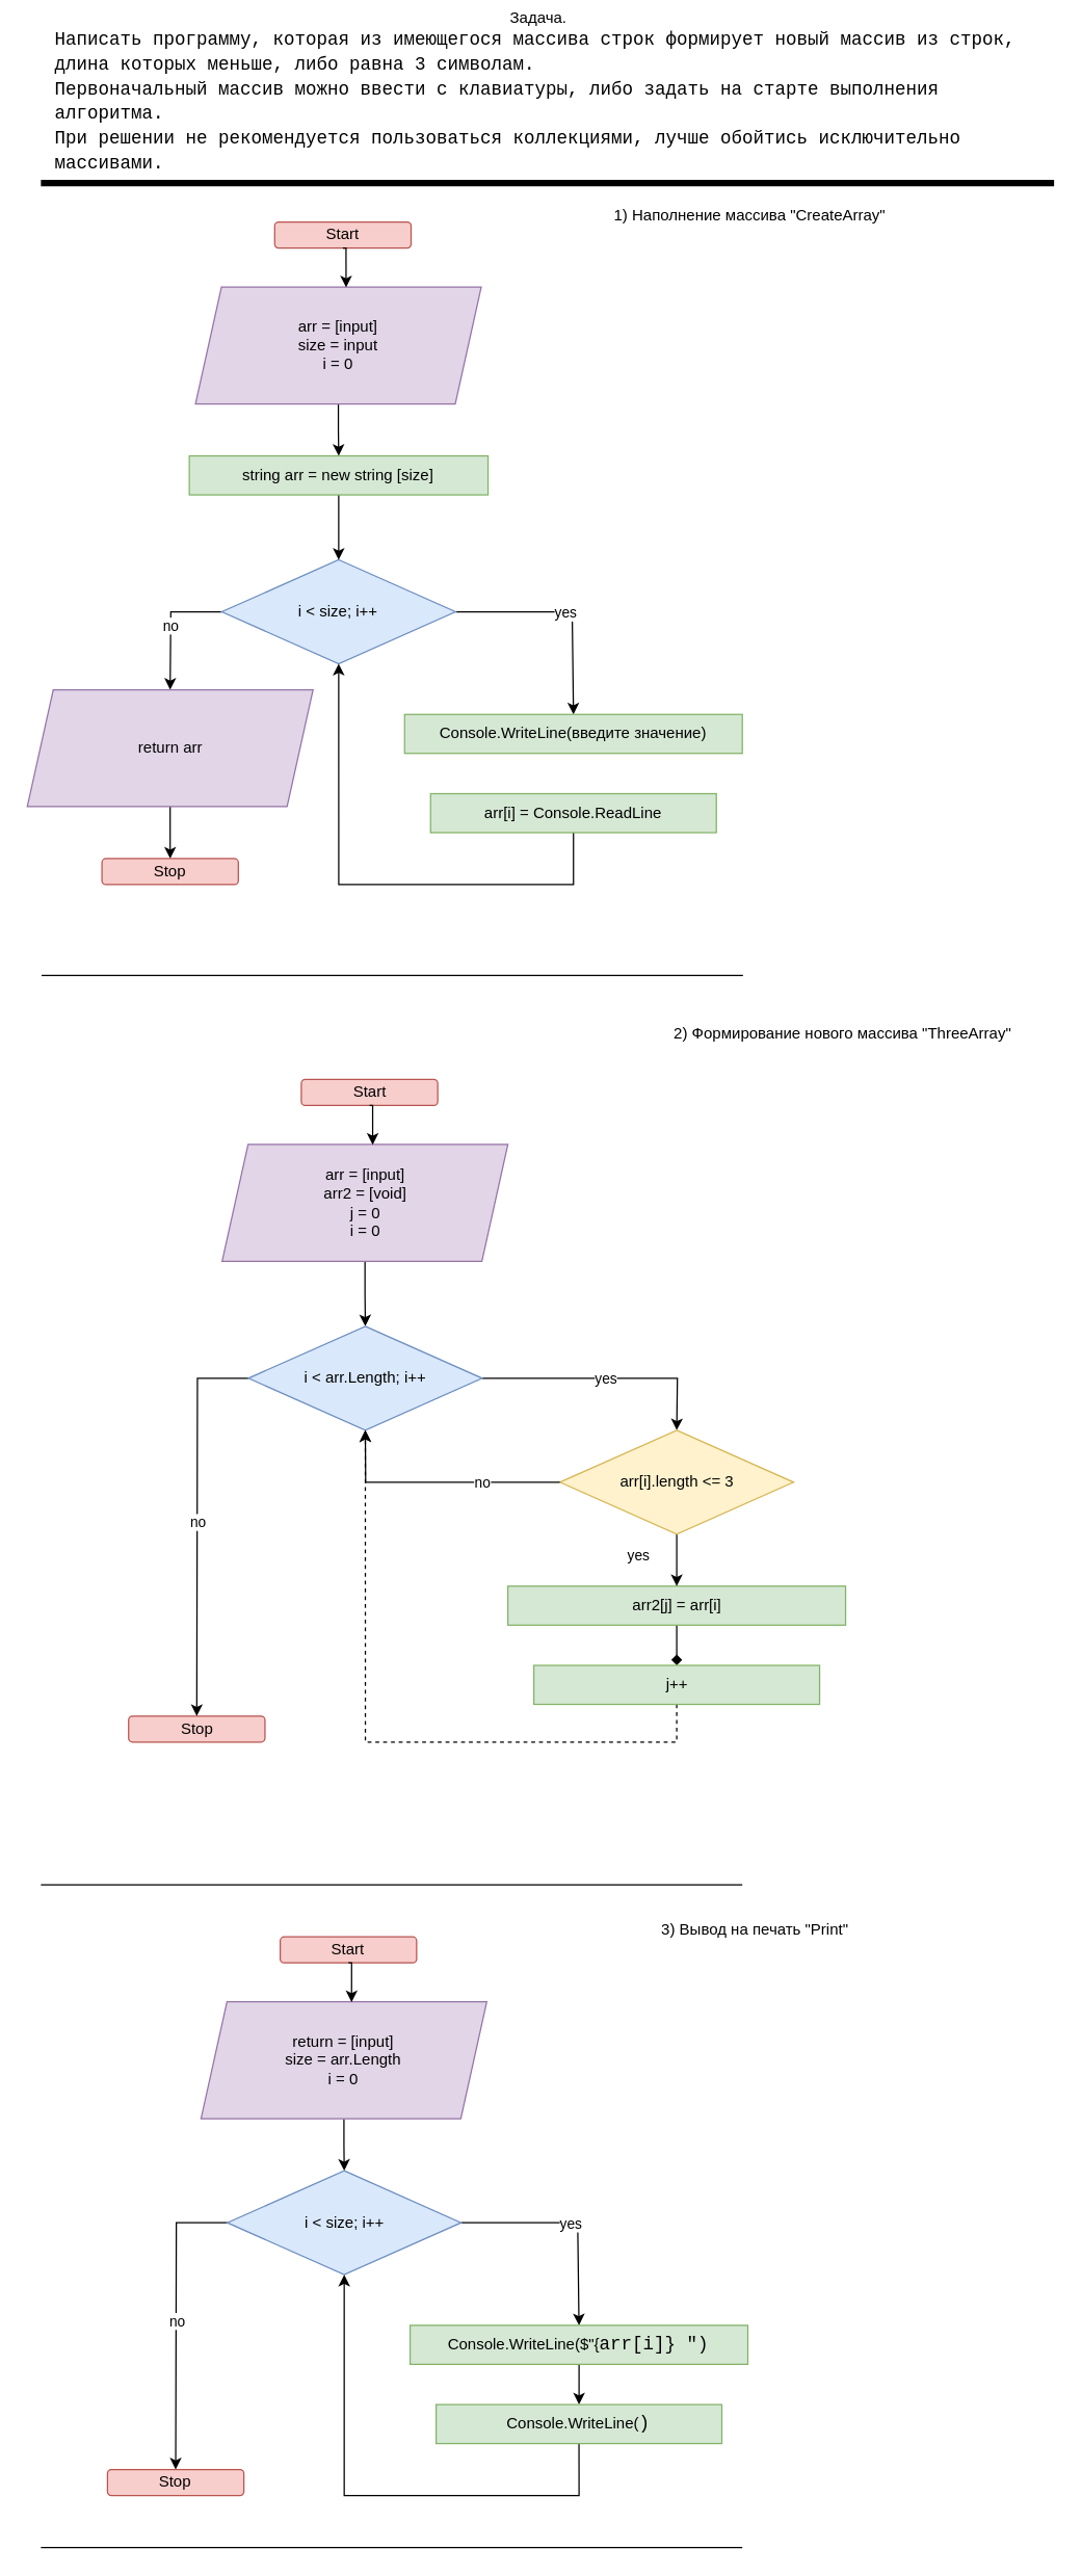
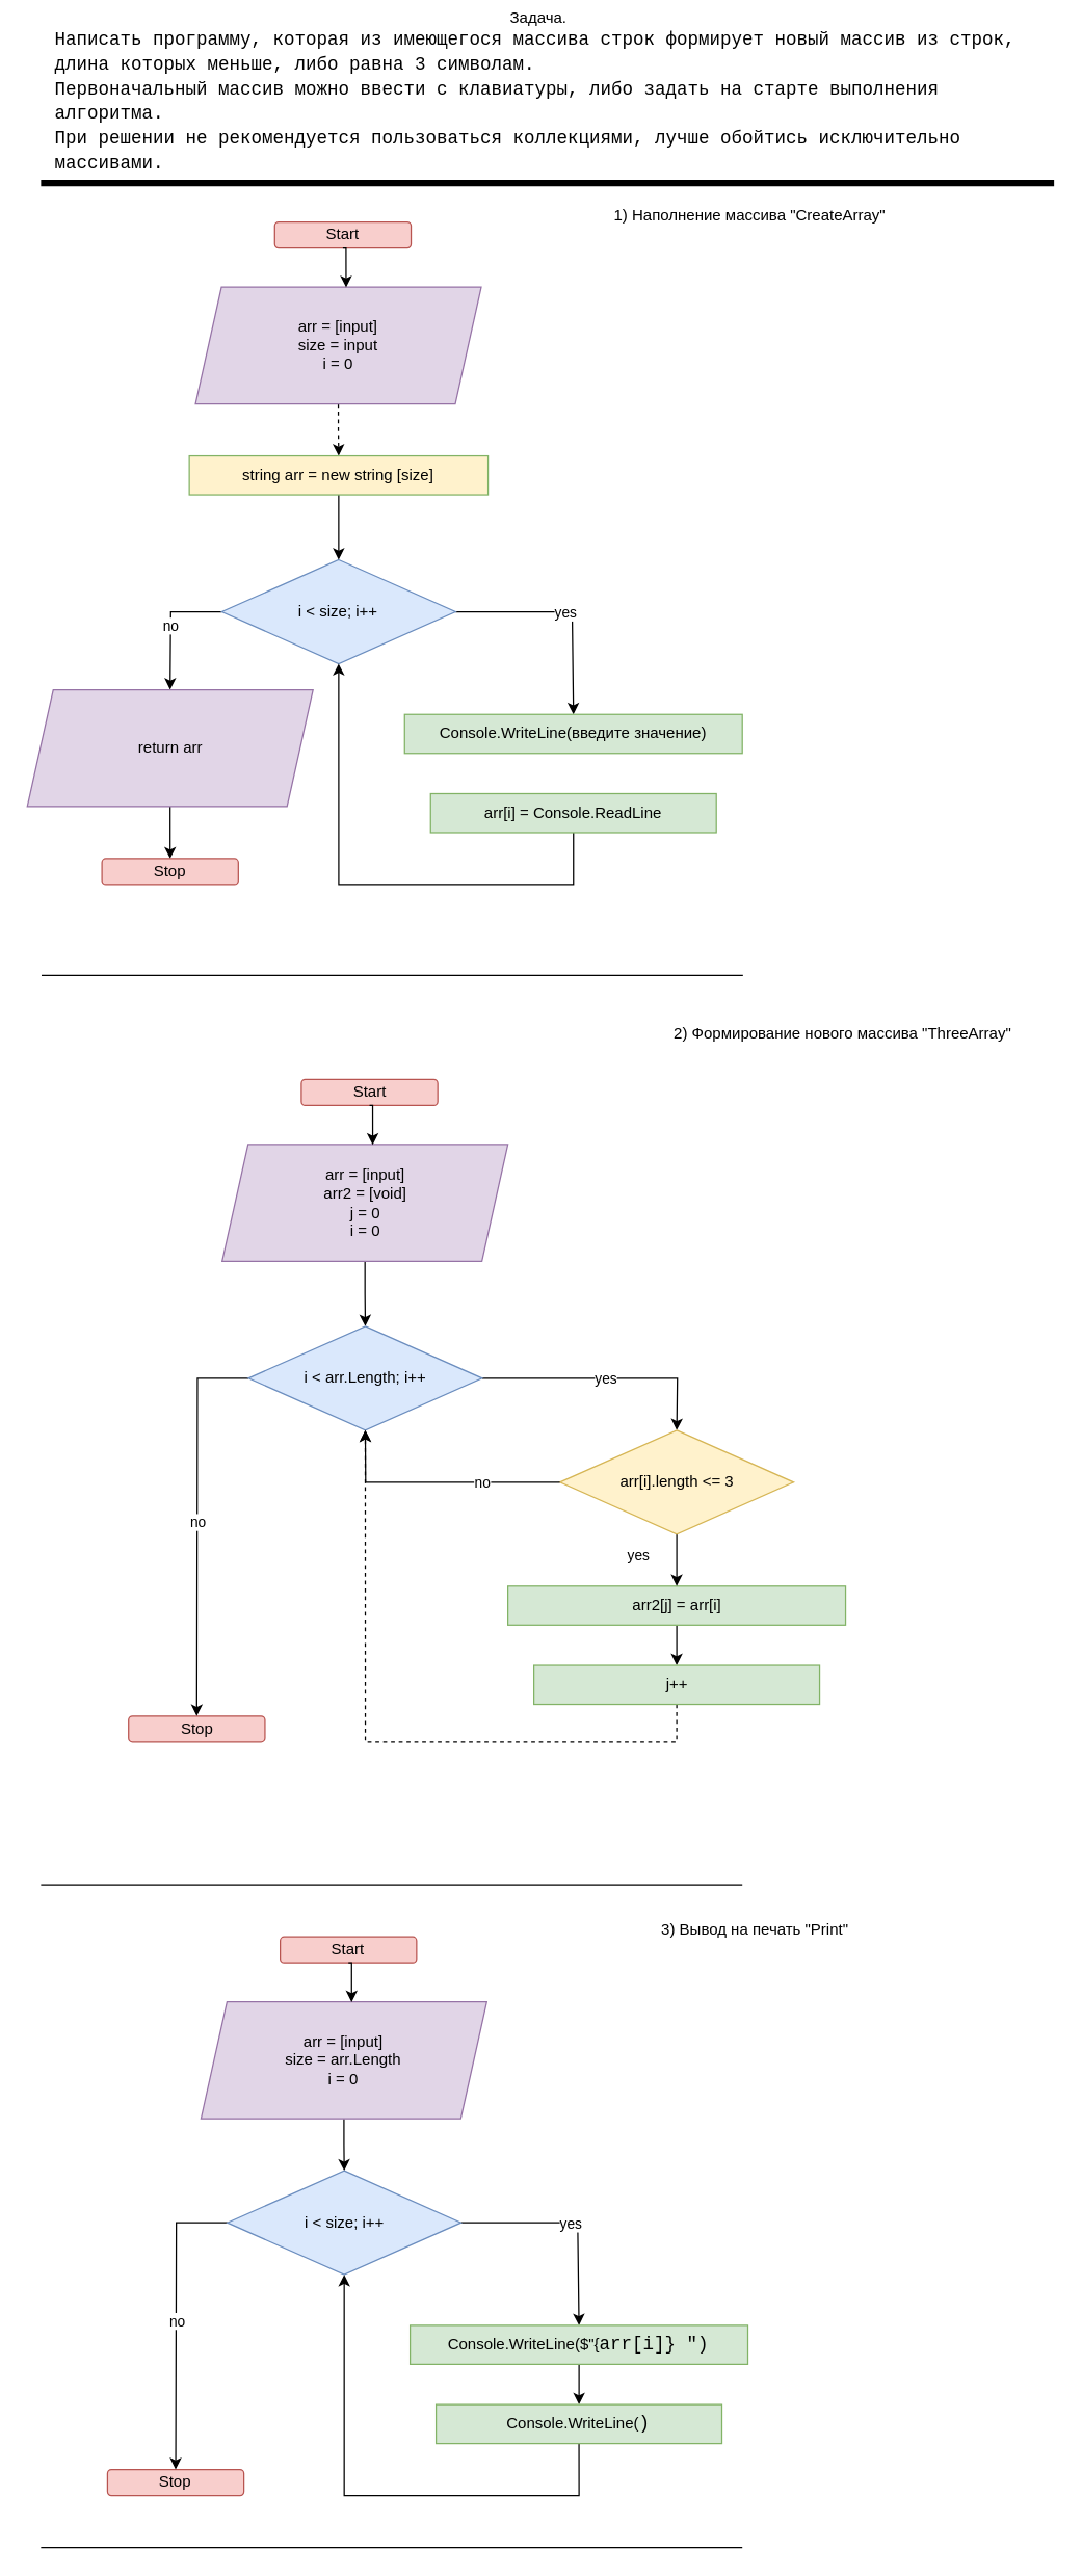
- <mxCell id="5" value="" style="edgeStyle=orthogonalEdgeStyle;rounded=0;orthogonalLoop=1;jettySize=auto;html=1;entryX=0.5;entryY=0;entryDx=0;entryDy=0;" parent="1" source="6" target="18" edge="1"><mxGeometry relative="1" as="geometry" /></mxCell>
+ <mxCell id="5" value="" style="edgeStyle=orthogonalEdgeStyle;rounded=0;orthogonalLoop=1;jettySize=auto;html=1;entryX=0.5;entryY=0;entryDx=0;entryDy=0;dashed=1;" parent="1" source="6" target="18" edge="1"><mxGeometry relative="1" as="geometry" /></mxCell>
- <mxCell id="18" value="string arr = new string [size]" style="rounded=0;whiteSpace=wrap;html=1;fillColor=#d5e8d4;strokeColor=#82b366;" parent="1" vertex="1"><mxGeometry x="145.25" y="350" width="230" height="30" as="geometry" /></mxCell>
+ <mxCell id="18" value="string arr = new string [size]" style="rounded=0;whiteSpace=wrap;html=1;fillColor=#fff2cc;strokeColor=#82b366;" parent="1" vertex="1"><mxGeometry x="145.25" y="350" width="230" height="30" as="geometry" /></mxCell>
- <mxCell id="33" value="" style="edgeStyle=orthogonalEdgeStyle;rounded=0;orthogonalLoop=1;jettySize=auto;html=1;fontColor=#000000;endArrow=diamond;" parent="1" source="34" target="35" edge="1"><mxGeometry relative="1" as="geometry" /></mxCell>
+ <mxCell id="33" value="" style="edgeStyle=orthogonalEdgeStyle;rounded=0;orthogonalLoop=1;jettySize=auto;html=1;fontColor=#000000;" parent="1" source="34" target="35" edge="1"><mxGeometry relative="1" as="geometry" /></mxCell>
- <mxCell id="45" value="return = [input]&lt;br&gt;size = arr.Length&lt;br&gt;i = 0" style="shape=parallelogram;perimeter=parallelogramPerimeter;whiteSpace=wrap;html=1;fixedSize=1;fillColor=#e1d5e7;strokeColor=#9673a6;" vertex="1" parent="1"><mxGeometry x="154.25" y="1540" width="220" height="90" as="geometry" /></mxCell>
+ <mxCell id="45" value="arr = [input]&lt;br&gt;size = arr.Length&lt;br&gt;i = 0" style="shape=parallelogram;perimeter=parallelogramPerimeter;whiteSpace=wrap;html=1;fixedSize=1;fillColor=#e1d5e7;strokeColor=#9673a6;" vertex="1" parent="1"><mxGeometry x="154.25" y="1540" width="220" height="90" as="geometry" /></mxCell>
